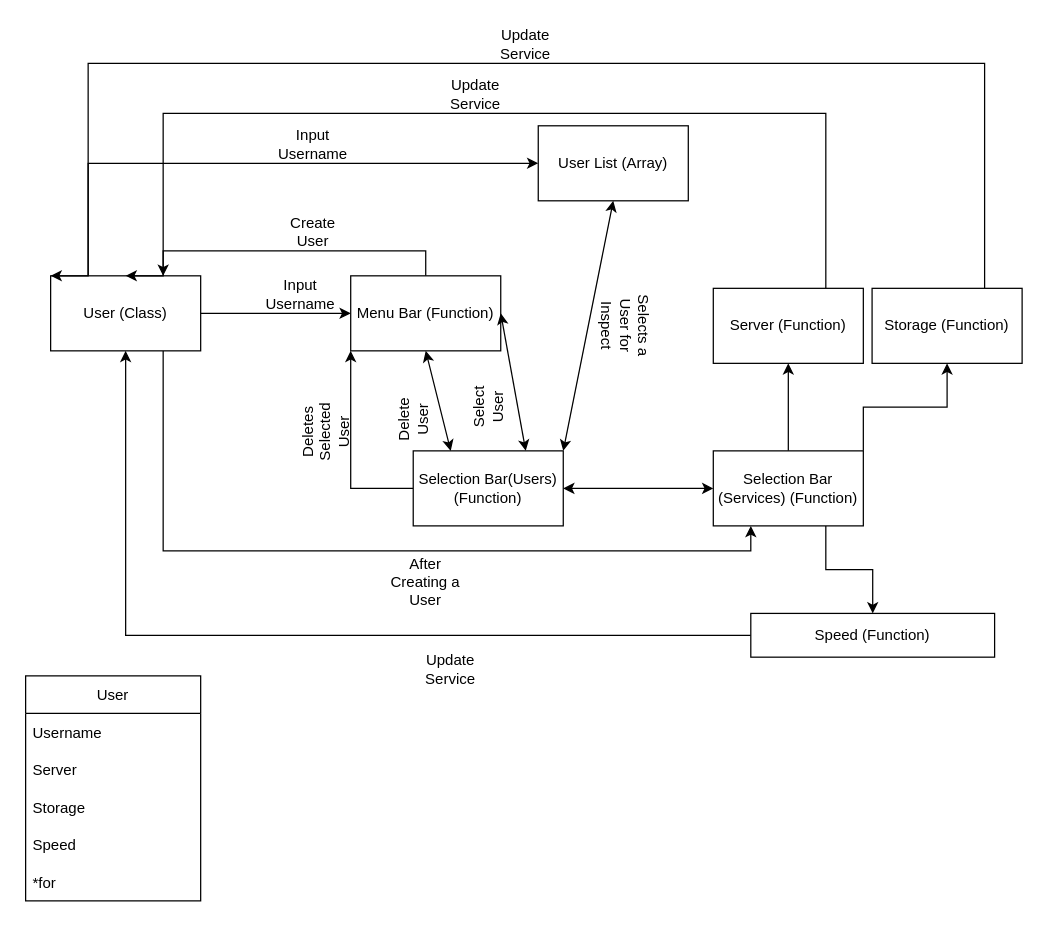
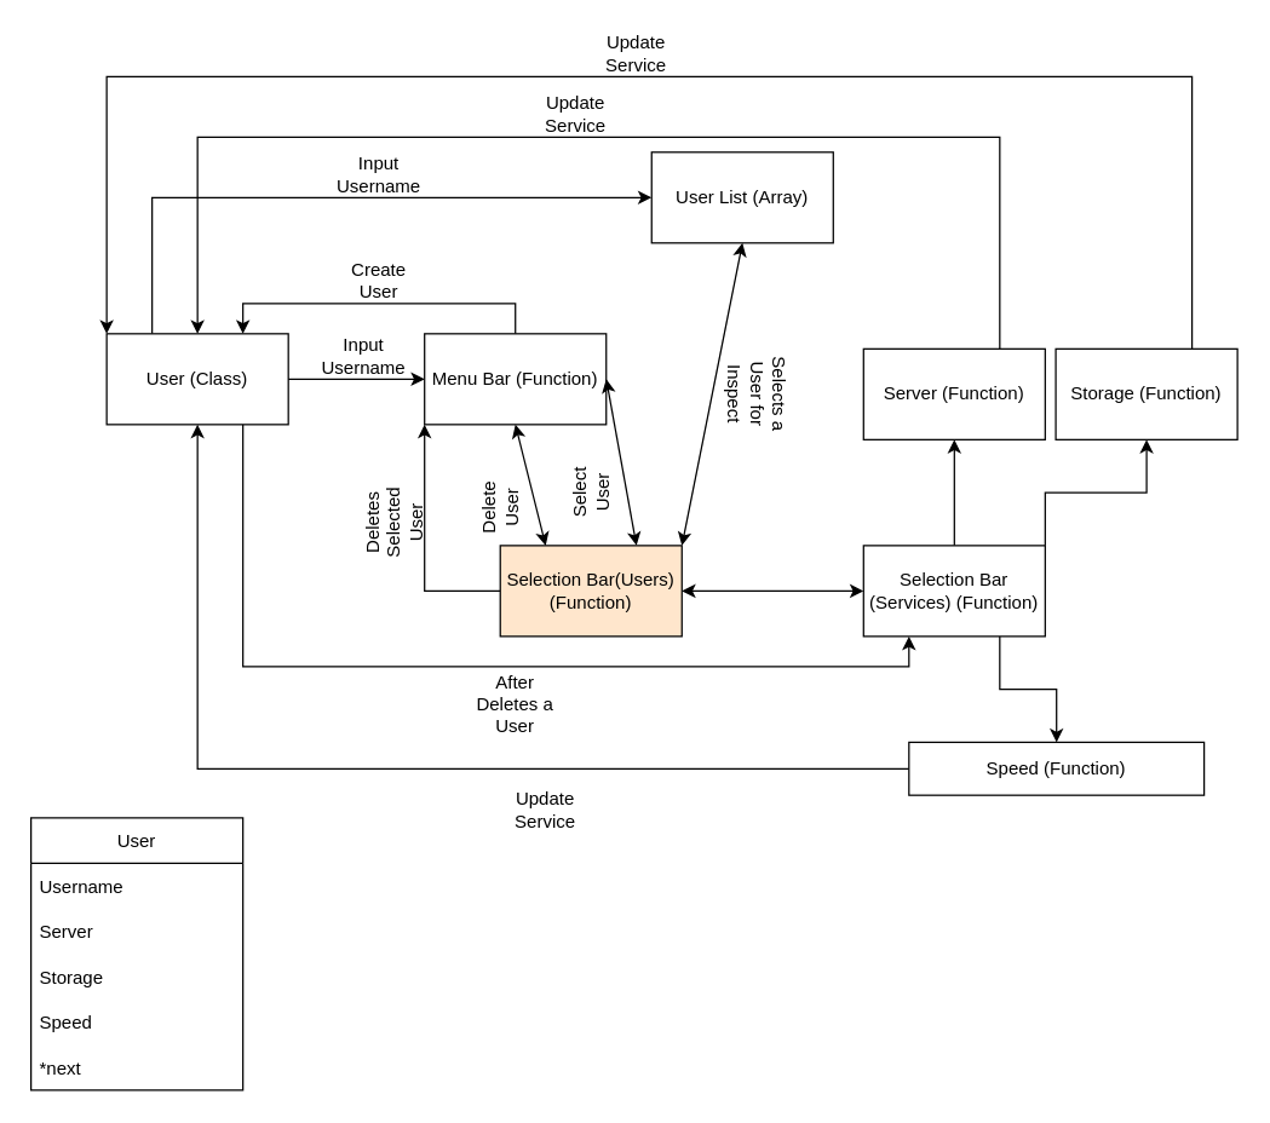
- <mxCell id="4" value="User (Class)" style="rounded=0;whiteSpace=wrap;html=1;" vertex="1" parent="1"><mxGeometry x="40" y="220" width="120" height="60" as="geometry" /></mxCell>
+ <mxCell id="4" value="User (Class)" style="rounded=0;whiteSpace=wrap;html=1;" vertex="1" parent="1"><mxGeometry x="70" y="220" width="120" height="60" as="geometry" /></mxCell>
- <mxCell id="13" value="Selection Bar(Users) (Function)" style="rounded=0;whiteSpace=wrap;html=1;" vertex="1" parent="1"><mxGeometry x="330" y="360" width="120" height="60" as="geometry" /></mxCell>
+ <mxCell id="13" value="Selection Bar(Users) (Function)" style="rounded=0;whiteSpace=wrap;html=1;fillColor=#ffe6cc;" vertex="1" parent="1"><mxGeometry x="330" y="360" width="120" height="60" as="geometry" /></mxCell>
- <mxCell id="18" value="After Creating a User" style="text;html=1;strokeColor=none;fillColor=none;align=center;verticalAlign=middle;whiteSpace=wrap;rounded=0;" vertex="1" parent="1"><mxGeometry x="310" y="450" width="60" height="30" as="geometry" /></mxCell>
+ <mxCell id="18" value="After Deletes a User" style="text;html=1;strokeColor=none;fillColor=none;align=center;verticalAlign=middle;whiteSpace=wrap;rounded=0;" vertex="1" parent="1"><mxGeometry x="310" y="450" width="60" height="30" as="geometry" /></mxCell>
- <mxCell id="41" value="*for" style="text;strokeColor=none;fillColor=none;align=left;verticalAlign=middle;spacingLeft=4;spacingRight=4;overflow=hidden;points=[[0,0.5],[1,0.5]];portConstraint=eastwest;rotatable=0;" vertex="1" parent="36"><mxGeometry y="150" width="140" height="30" as="geometry" /></mxCell>
+ <mxCell id="41" value="*next" style="text;strokeColor=none;fillColor=none;align=left;verticalAlign=middle;spacingLeft=4;spacingRight=4;overflow=hidden;points=[[0,0.5],[1,0.5]];portConstraint=eastwest;rotatable=0;" vertex="1" parent="36"><mxGeometry y="150" width="140" height="30" as="geometry" /></mxCell>
